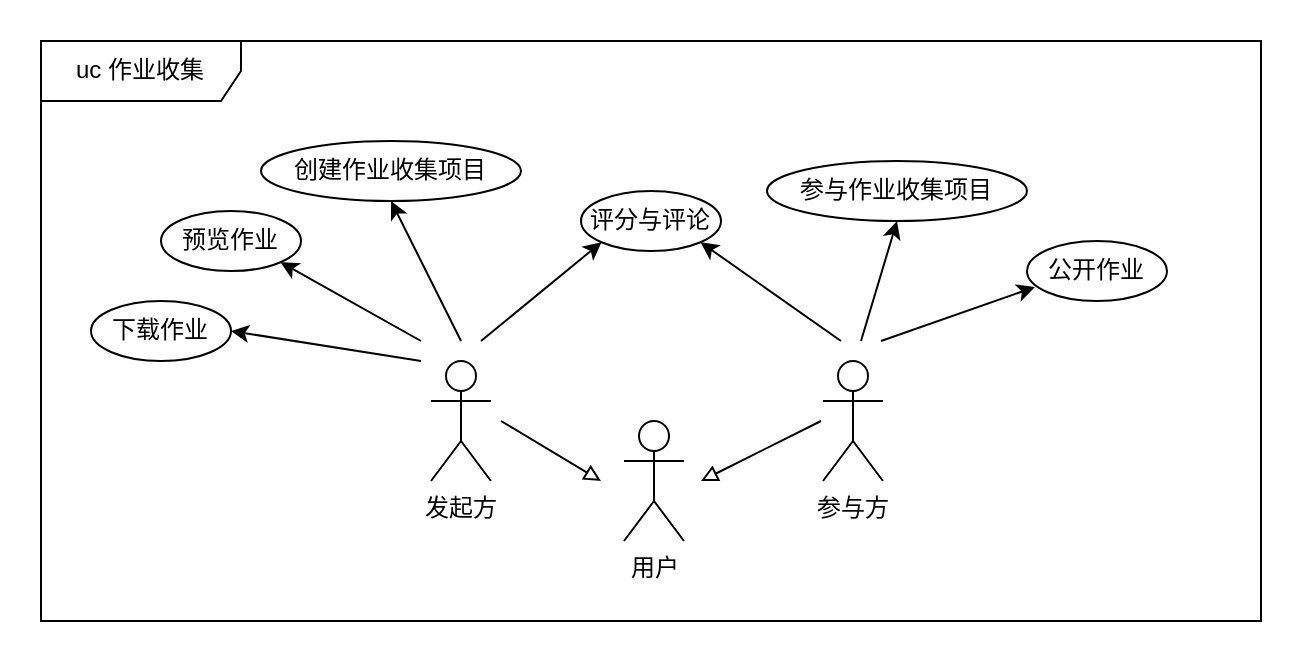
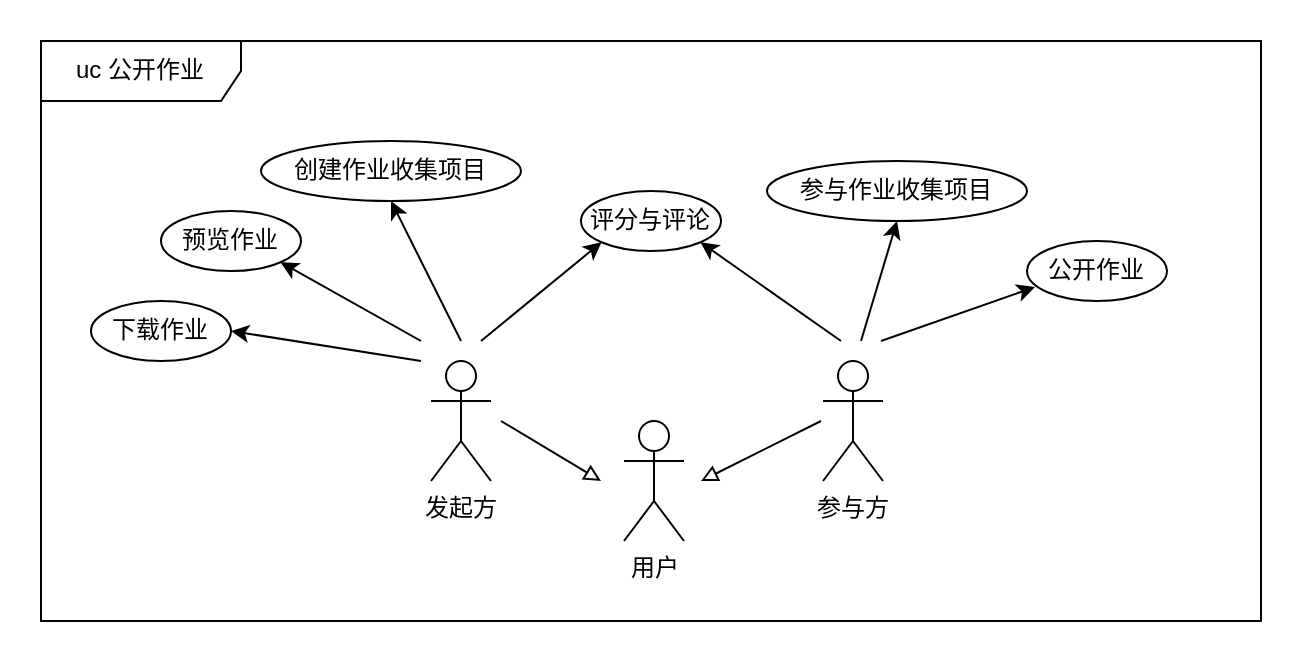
- <mxCell id="17" value="uc 作业收集" style="shape=umlFrame;whiteSpace=wrap;html=1;width=100;height=30;" parent="1" vertex="1"><mxGeometry x="20" y="20" width="610" height="290" as="geometry" /></mxCell>
+ <mxCell id="17" value="uc 公开作业" style="shape=umlFrame;whiteSpace=wrap;html=1;width=100;height=30;" parent="1" vertex="1"><mxGeometry x="20" y="20" width="610" height="290" as="geometry" /></mxCell>
